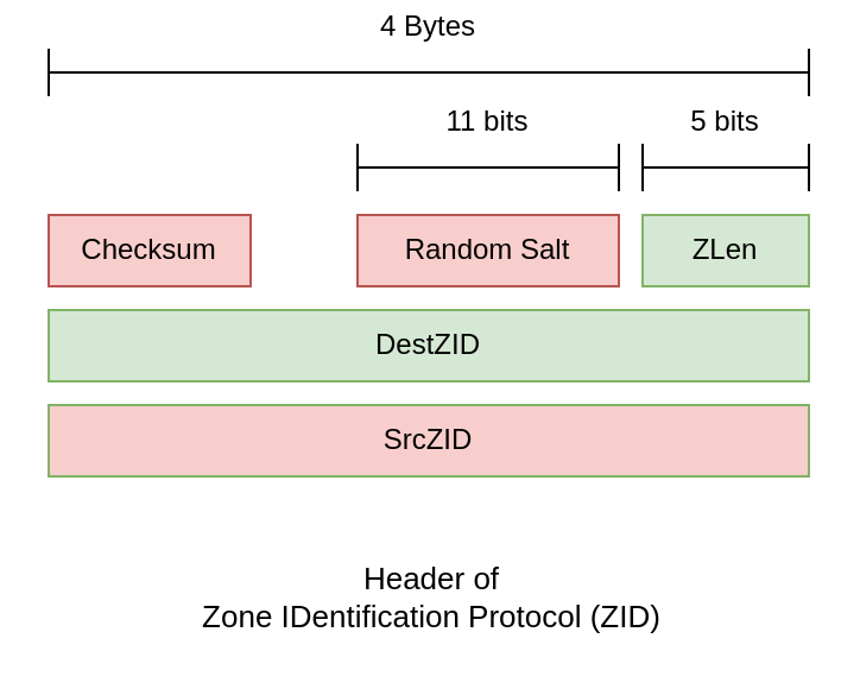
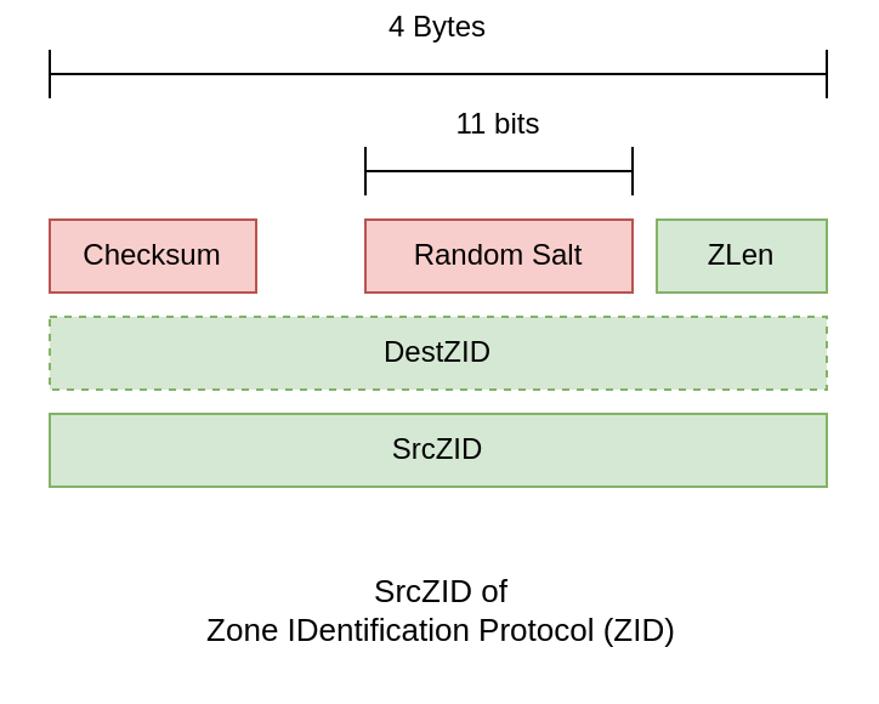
- <mxCell id="8" value="5 bits" style="shape=crossbar;whiteSpace=wrap;html=1;rounded=1;verticalAlign=bottom;labelPosition=center;verticalLabelPosition=top;align=center;" parent="1" vertex="1"><mxGeometry x="270" y="60" width="70" height="20" as="geometry" /></mxCell>
- <mxCell id="5" value="DestZID" style="rounded=0;whiteSpace=wrap;html=1;fillColor=#d5e8d4;strokeColor=#82b366;" parent="1" vertex="1"><mxGeometry x="20" y="130" width="320" height="30" as="geometry" /></mxCell>
+ <mxCell id="5" value="DestZID" style="rounded=0;whiteSpace=wrap;html=1;fillColor=#d5e8d4;strokeColor=#82b366;dashed=1;" parent="1" vertex="1"><mxGeometry x="20" y="130" width="320" height="30" as="geometry" /></mxCell>
- <mxCell id="6" value="SrcZID" style="rounded=0;whiteSpace=wrap;html=1;fillColor=#f8cecc;strokeColor=#82b366;" parent="1" vertex="1"><mxGeometry x="20" y="170" width="320" height="30" as="geometry" /></mxCell>
+ <mxCell id="6" value="SrcZID" style="rounded=0;whiteSpace=wrap;html=1;fillColor=#d5e8d4;strokeColor=#82b366;" parent="1" vertex="1"><mxGeometry x="20" y="170" width="320" height="30" as="geometry" /></mxCell>
- <mxCell id="7" value="Header of&lt;br&gt;Zone IDentification Protocol (ZID)" style="text;html=1;align=center;verticalAlign=middle;resizable=0;points=[];autosize=1;fontSize=13;" parent="1" vertex="1"><mxGeometry x="79" y="233" width="203" height="35" as="geometry" /></mxCell>
+ <mxCell id="7" value="SrcZID of&lt;br&gt;Zone IDentification Protocol (ZID)" style="text;html=1;align=center;verticalAlign=middle;resizable=0;points=[];autosize=1;fontSize=13;" parent="1" vertex="1"><mxGeometry x="79" y="233" width="203" height="35" as="geometry" /></mxCell>
